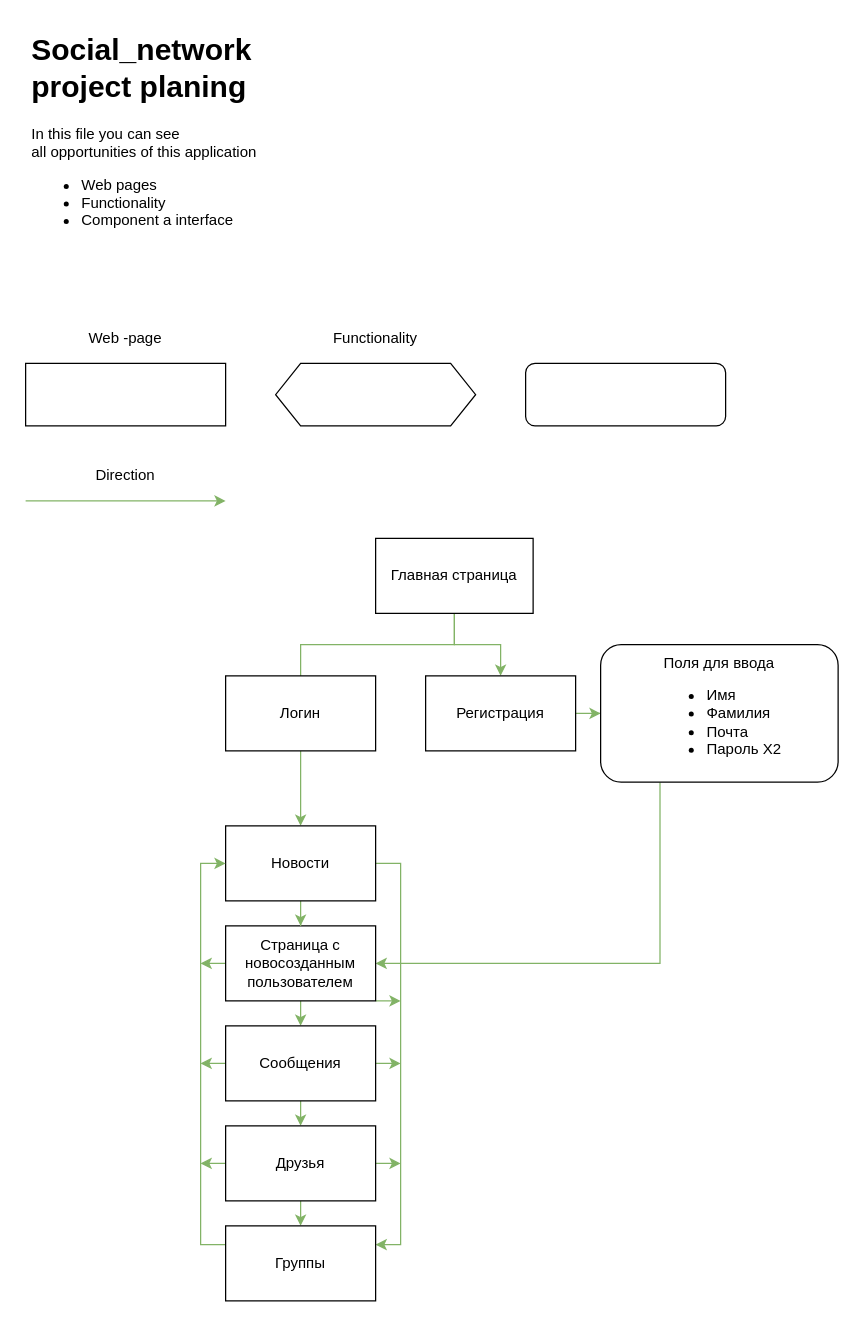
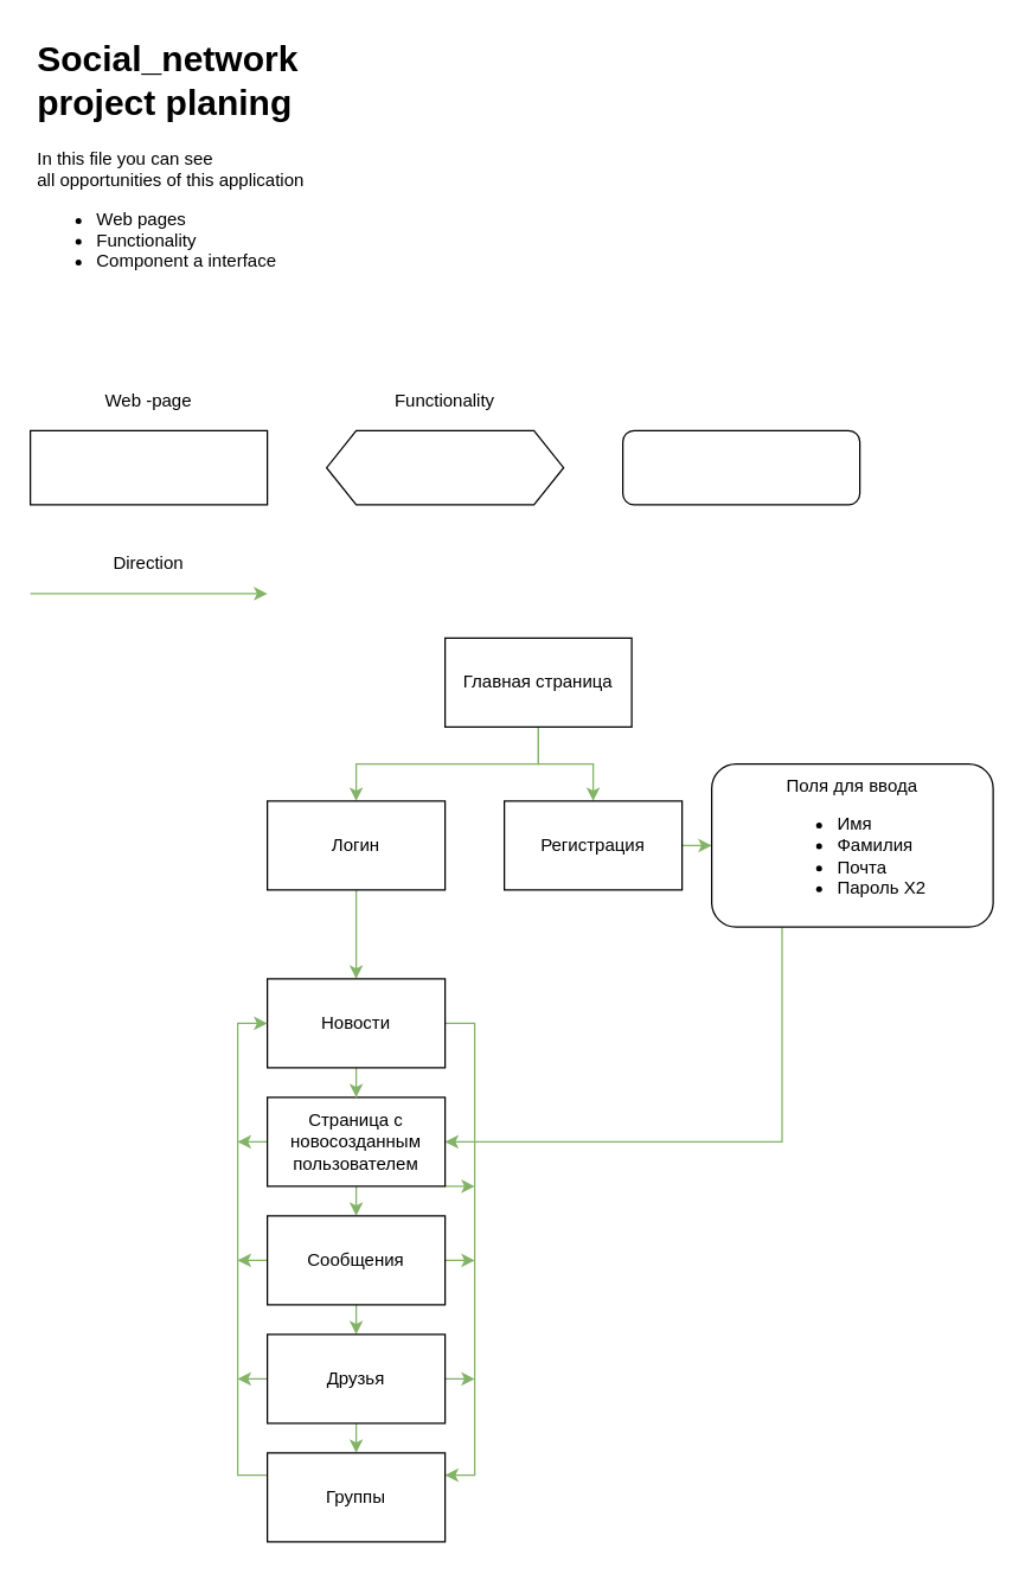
- <mxCell id="2" style="edgeStyle=orthogonalEdgeStyle;rounded=0;orthogonalLoop=1;jettySize=auto;html=1;entryX=0.5;entryY=0;entryDx=0;entryDy=0;fillColor=#d5e8d4;strokeColor=#82b366;endArrow=none;" edge="1" parent="1" source="4" target="6"><mxGeometry relative="1" as="geometry" /></mxCell>
+ <mxCell id="2" style="edgeStyle=orthogonalEdgeStyle;rounded=0;orthogonalLoop=1;jettySize=auto;html=1;entryX=0.5;entryY=0;entryDx=0;entryDy=0;fillColor=#d5e8d4;strokeColor=#82b366;" edge="1" parent="1" source="4" target="6"><mxGeometry relative="1" as="geometry" /></mxCell>
